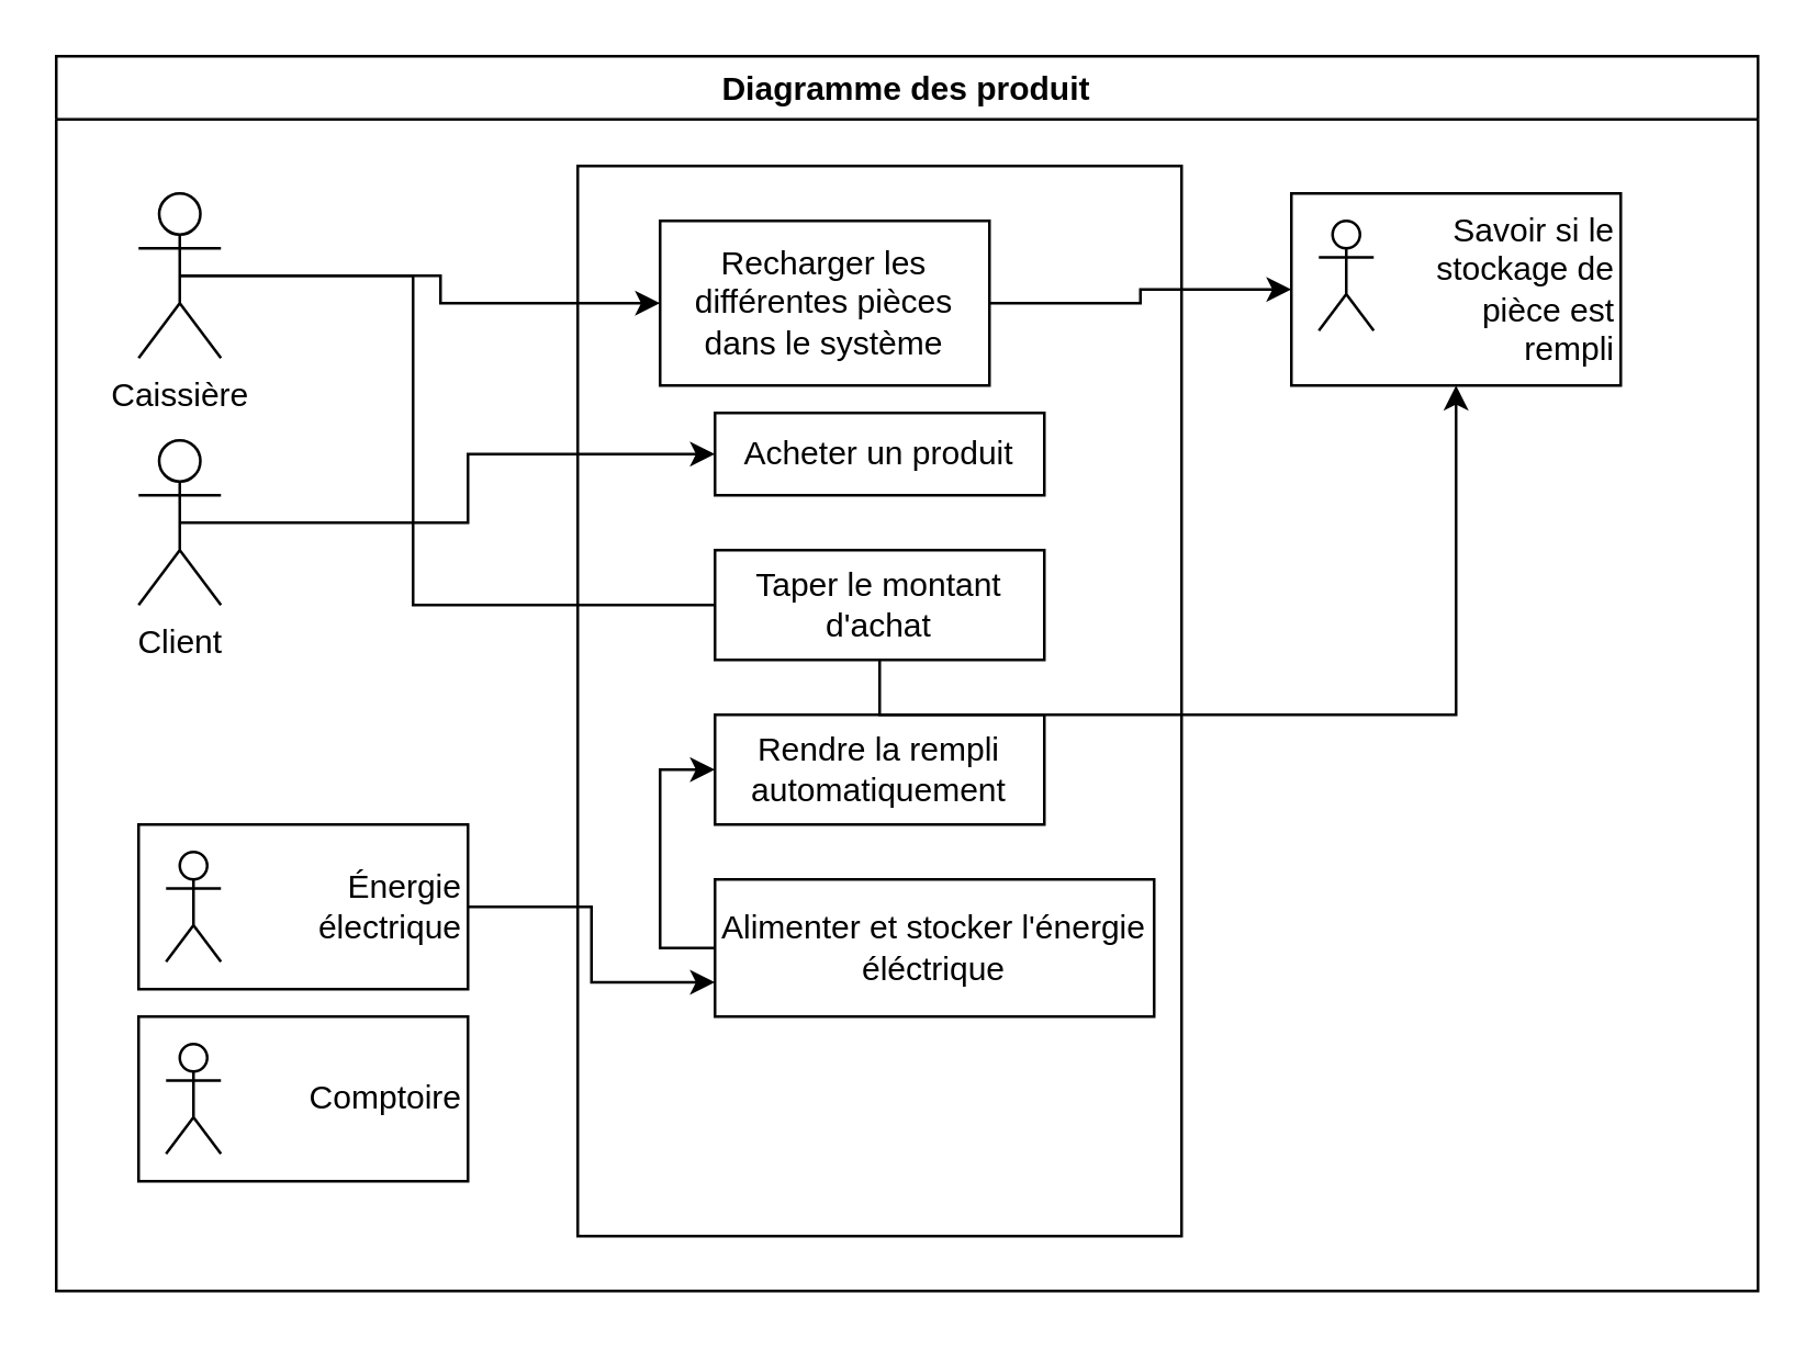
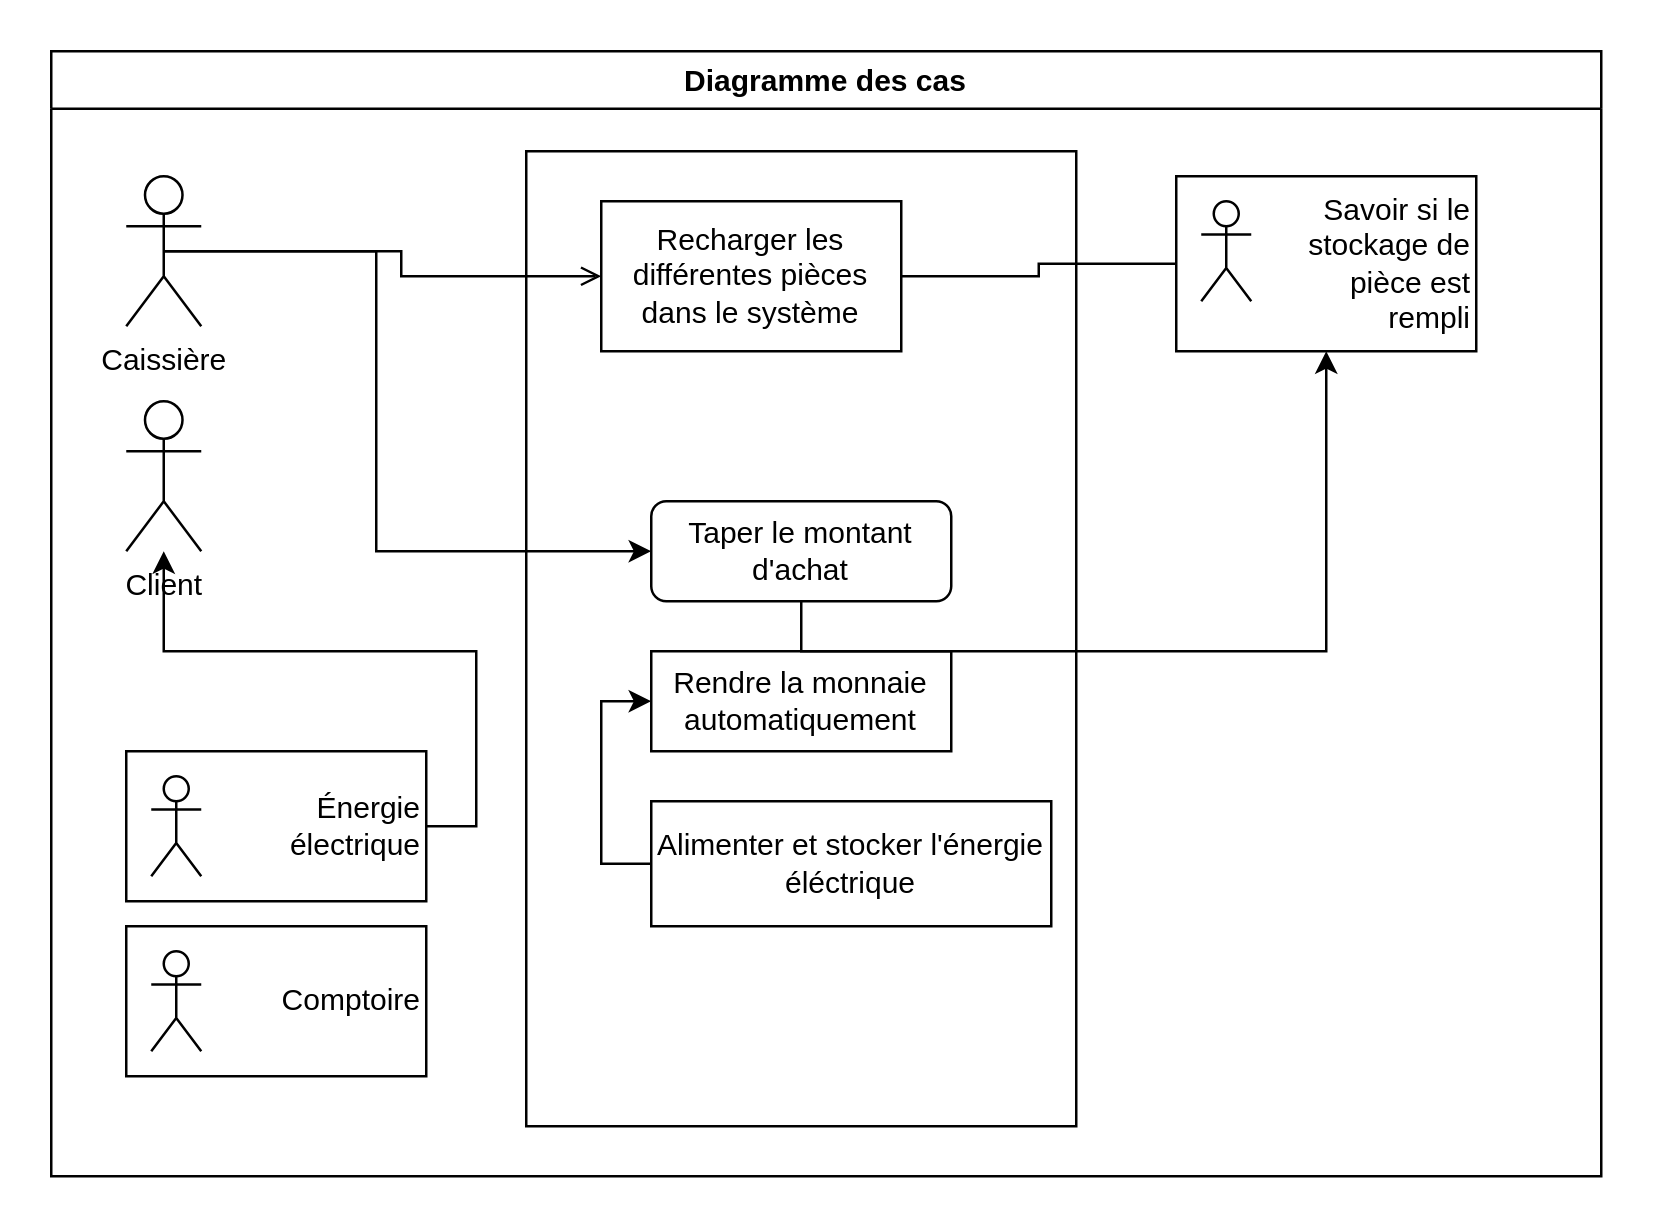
- <mxCell id="2" value="Diagramme des produit" style="swimlane;" vertex="1" parent="1"><mxGeometry width="620" height="450" as="geometry" x="20" y="20" /></mxCell>
+ <mxCell id="2" value="Diagramme des cas" style="swimlane;" vertex="1" parent="1"><mxGeometry width="620" height="450" as="geometry" x="20" y="20" /></mxCell>
- <mxCell id="9" style="edgeStyle=orthogonalEdgeStyle;rounded=0;orthogonalLoop=1;jettySize=auto;html=1;exitX=1;exitY=0.5;exitDx=0;exitDy=0;entryX=0;entryY=0.5;entryDx=0;entryDy=0;" edge="1" parent="2" source="10" target="22"><mxGeometry relative="1" as="geometry" /></mxCell>
+ <mxCell id="9" style="edgeStyle=orthogonalEdgeStyle;rounded=0;orthogonalLoop=1;jettySize=auto;html=1;exitX=1;exitY=0.5;exitDx=0;exitDy=0;entryX=0;entryY=0.5;entryDx=0;entryDy=0;endArrow=none;" edge="1" parent="2" source="10" target="22"><mxGeometry relative="1" as="geometry" /></mxCell>
- <mxCell id="4" style="edgeStyle=orthogonalEdgeStyle;rounded=0;orthogonalLoop=1;jettySize=auto;html=1;exitX=0.5;exitY=0.5;exitDx=0;exitDy=0;exitPerimeter=0;" edge="1" parent="2" source="6" target="10"><mxGeometry relative="1" as="geometry" /></mxCell>
+ <mxCell id="4" style="edgeStyle=orthogonalEdgeStyle;rounded=0;orthogonalLoop=1;jettySize=auto;html=1;exitX=0.5;exitY=0.5;exitDx=0;exitDy=0;exitPerimeter=0;endArrow=open;" edge="1" parent="2" source="6" target="10"><mxGeometry relative="1" as="geometry" /></mxCell>
- <mxCell id="7" style="edgeStyle=orthogonalEdgeStyle;rounded=0;orthogonalLoop=1;jettySize=auto;html=1;exitX=0.5;exitY=0.5;exitDx=0;exitDy=0;exitPerimeter=0;entryX=0;entryY=0.5;entryDx=0;entryDy=0;" edge="1" parent="2" source="8" target="16"><mxGeometry relative="1" as="geometry" /></mxCell>
- <mxCell id="16" value="Acheter un produit" style="rounded=0;whiteSpace=wrap;html=1;fillColor=none;" vertex="1" parent="2"><mxGeometry x="240" y="130" width="120" height="30" as="geometry" /></mxCell>
- <mxCell id="5" style="edgeStyle=orthogonalEdgeStyle;rounded=0;orthogonalLoop=1;jettySize=auto;html=1;exitX=0.5;exitY=0.5;exitDx=0;exitDy=0;exitPerimeter=0;entryX=0;entryY=0.5;entryDx=0;entryDy=0;endArrow=none;" edge="1" parent="2" source="6" target="18"><mxGeometry relative="1" as="geometry"><Array as="points"><mxPoint x="130" y="80" /><mxPoint x="130" y="200" /></Array></mxGeometry></mxCell>
+ <mxCell id="5" style="edgeStyle=orthogonalEdgeStyle;rounded=0;orthogonalLoop=1;jettySize=auto;html=1;exitX=0.5;exitY=0.5;exitDx=0;exitDy=0;exitPerimeter=0;entryX=0;entryY=0.5;entryDx=0;entryDy=0;" edge="1" parent="2" source="6" target="18"><mxGeometry relative="1" as="geometry"><Array as="points"><mxPoint x="130" y="80" /><mxPoint x="130" y="200" /></Array></mxGeometry></mxCell>
- <mxCell id="18" value="Taper le montant d'achat" style="rounded=0;whiteSpace=wrap;html=1;fillColor=none;" vertex="1" parent="2"><mxGeometry x="240" y="180" width="120" height="40" as="geometry" /></mxCell>
+ <mxCell id="18" value="Taper le montant d'achat" style="whiteSpace=wrap;html=1;fillColor=none;rounded=1;" vertex="1" parent="2"><mxGeometry x="240" y="180" width="120" height="40" as="geometry" /></mxCell>
- <mxCell id="19" value="Rendre la rempli automatiquement" style="rounded=0;whiteSpace=wrap;html=1;fillColor=none;" vertex="1" parent="2"><mxGeometry x="240" y="240" width="120" height="40" as="geometry" /></mxCell>
+ <mxCell id="19" value="Rendre la monnaie automatiquement" style="rounded=0;whiteSpace=wrap;html=1;fillColor=none;" vertex="1" parent="2"><mxGeometry x="240" y="240" width="120" height="40" as="geometry" /></mxCell>
- <mxCell id="13" style="edgeStyle=orthogonalEdgeStyle;rounded=0;orthogonalLoop=1;jettySize=auto;html=1;exitX=1;exitY=0.5;exitDx=0;exitDy=0;entryX=0;entryY=0.75;entryDx=0;entryDy=0;" edge="1" parent="2" source="14" target="21"><mxGeometry relative="1" as="geometry" /></mxCell>
+ <mxCell id="13" style="edgeStyle=orthogonalEdgeStyle;rounded=0;orthogonalLoop=1;jettySize=auto;html=1;exitX=1;exitY=0.5;exitDx=0;exitDy=0;" edge="1" parent="2" source="14" target="8"><mxGeometry relative="1" as="geometry" /></mxCell>
